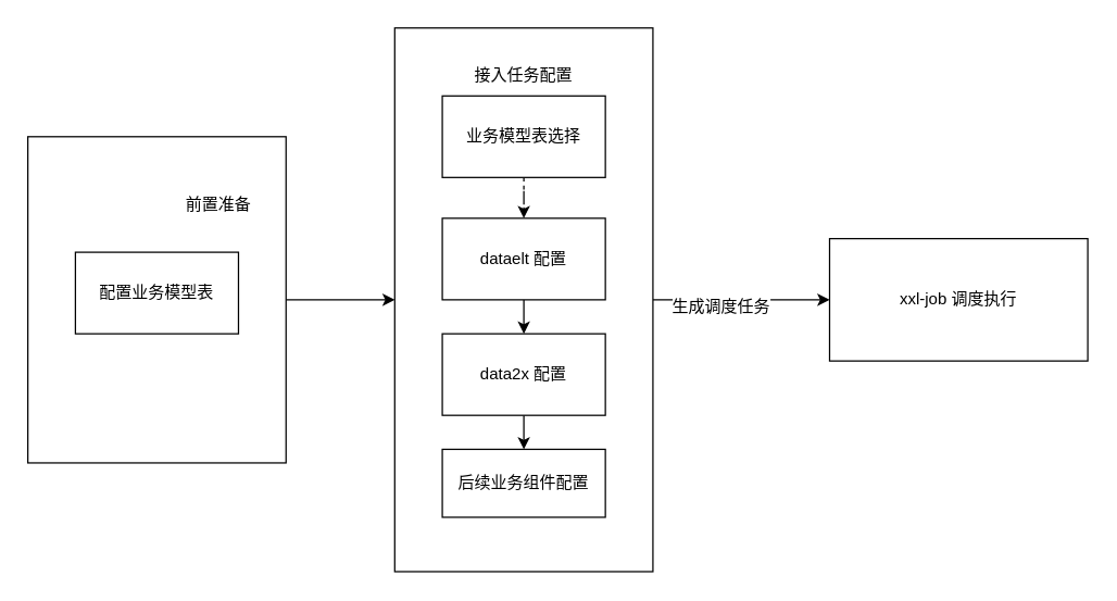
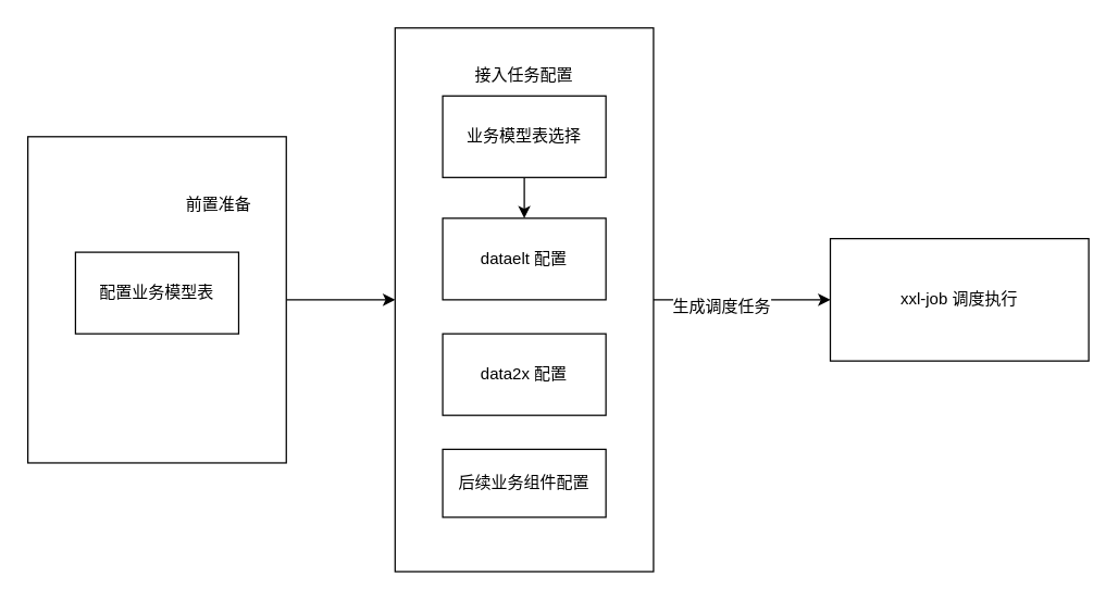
- <mxCell id="16" value="" style="edgeStyle=orthogonalEdgeStyle;rounded=0;orthogonalLoop=1;jettySize=auto;html=1;dashed=1;" parent="1" source="17" target="11" edge="1"><mxGeometry relative="1" as="geometry" /></mxCell>
+ <mxCell id="16" value="" style="edgeStyle=orthogonalEdgeStyle;rounded=0;orthogonalLoop=1;jettySize=auto;html=1;" parent="1" source="17" target="11" edge="1"><mxGeometry relative="1" as="geometry" /></mxCell>
- <mxCell id="10" value="" style="edgeStyle=orthogonalEdgeStyle;rounded=0;orthogonalLoop=1;jettySize=auto;html=1;" parent="1" source="11" target="13" edge="1"><mxGeometry relative="1" as="geometry" /></mxCell>
- <mxCell id="12" value="" style="edgeStyle=orthogonalEdgeStyle;rounded=0;orthogonalLoop=1;jettySize=auto;html=1;" parent="1" source="13" target="14" edge="1"><mxGeometry relative="1" as="geometry" /></mxCell>
